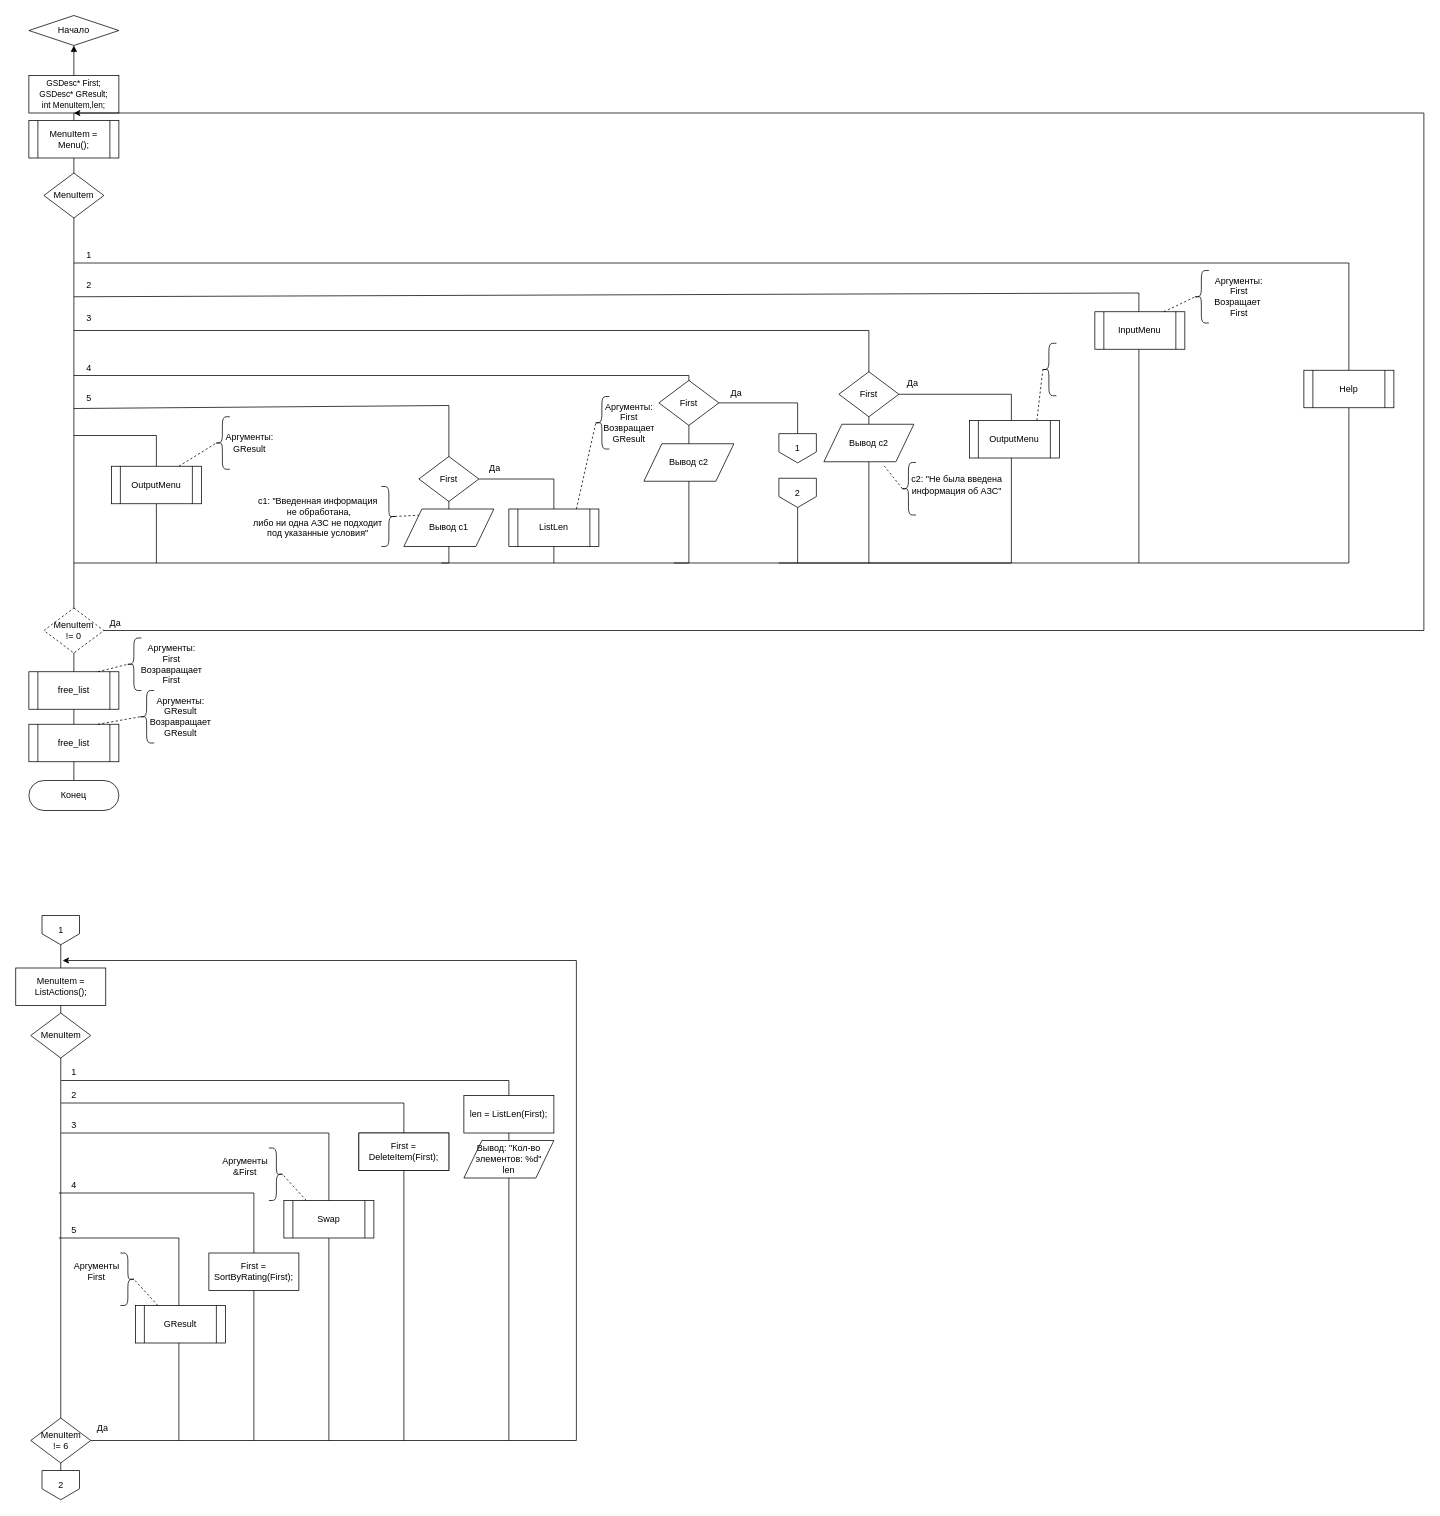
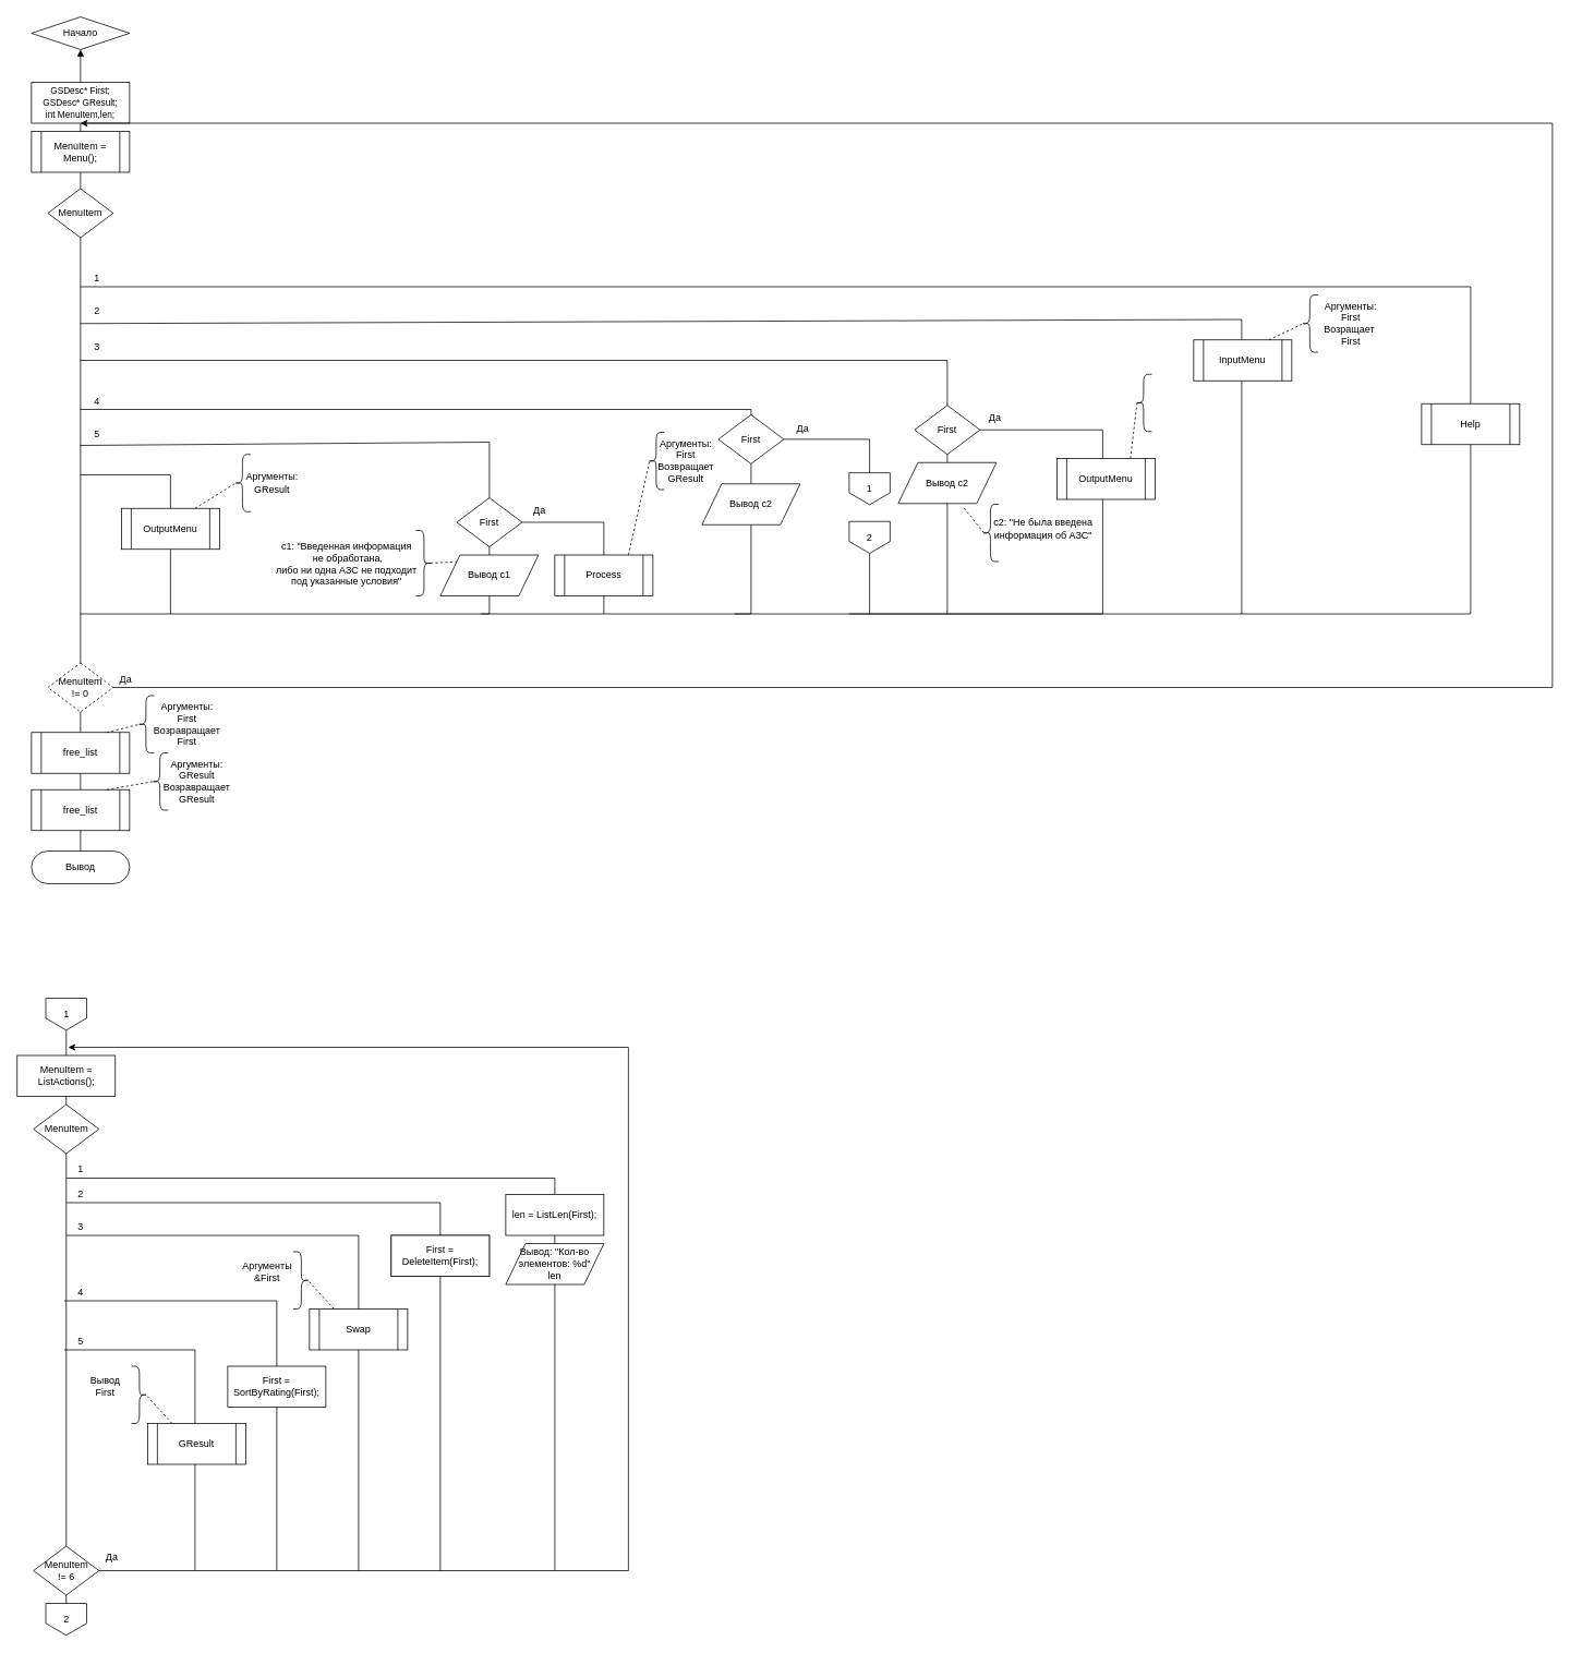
- <mxCell id="61" value="ListLen" style="shape=process;whiteSpace=wrap;html=1;backgroundOutline=1;" vertex="1" parent="1"><mxGeometry x="678" y="678" width="120" height="50" as="geometry" /></mxCell>
+ <mxCell id="61" value="Process" style="shape=process;whiteSpace=wrap;html=1;backgroundOutline=1;" vertex="1" parent="1"><mxGeometry x="678" y="678" width="120" height="50" as="geometry" /></mxCell>
- <mxCell id="47" value="Конец" style="rounded=1;whiteSpace=wrap;html=1;arcSize=50;" parent="1" vertex="1"><mxGeometry x="38" y="1040" width="120" height="40" as="geometry" /></mxCell>
+ <mxCell id="47" value="Вывод" style="rounded=1;whiteSpace=wrap;html=1;arcSize=50;" parent="1" vertex="1"><mxGeometry x="38" y="1040" width="120" height="40" as="geometry" /></mxCell>
- <mxCell id="93" value="Аргументы&lt;br&gt;First" style="text;html=1;align=center;verticalAlign=middle;resizable=0;points=[];autosize=1;" vertex="1" parent="1"><mxGeometry x="88" y="1680" width="80" height="30" as="geometry" /></mxCell>
+ <mxCell id="93" value="Вывод&lt;br&gt;First" style="text;html=1;align=center;verticalAlign=middle;resizable=0;points=[];autosize=1;" vertex="1" parent="1"><mxGeometry x="88" y="1680" width="80" height="30" as="geometry" /></mxCell>
